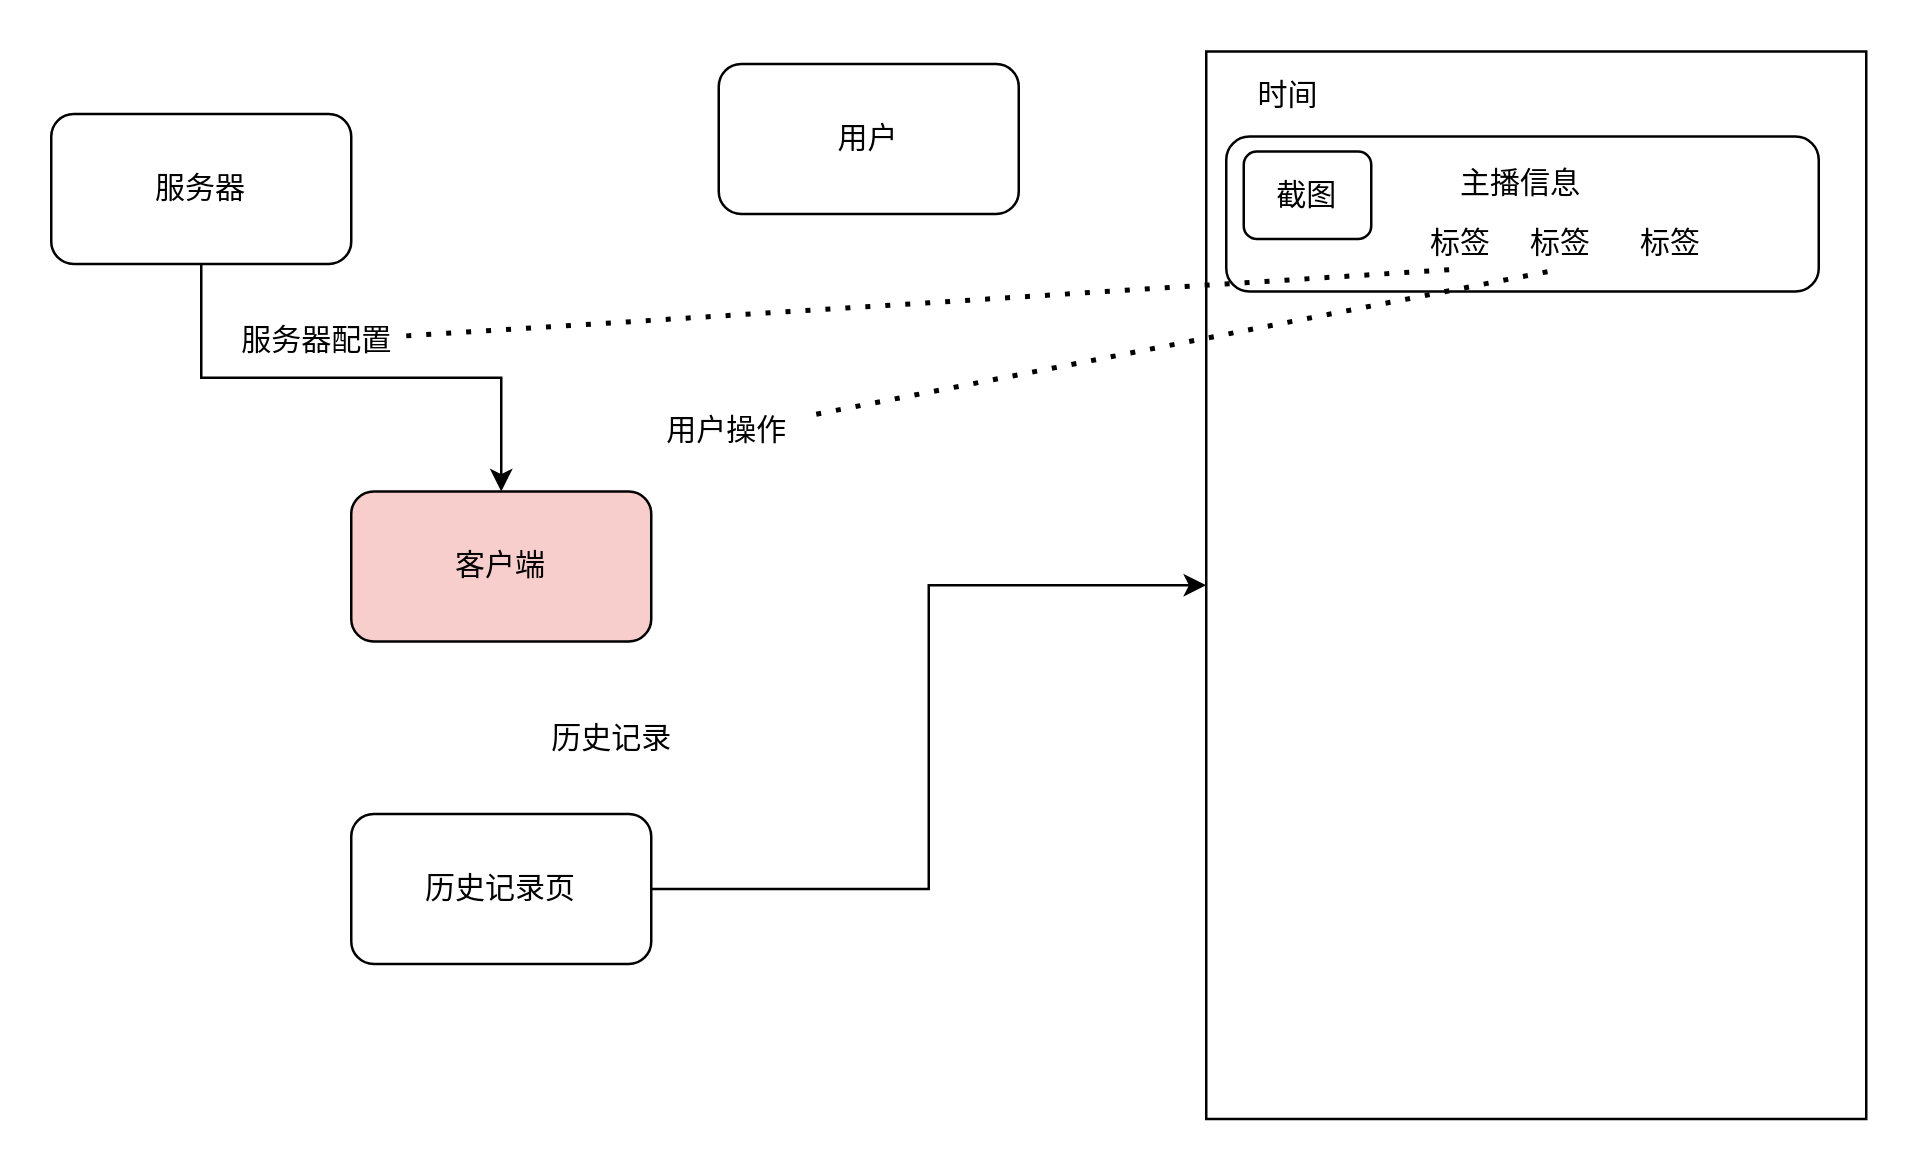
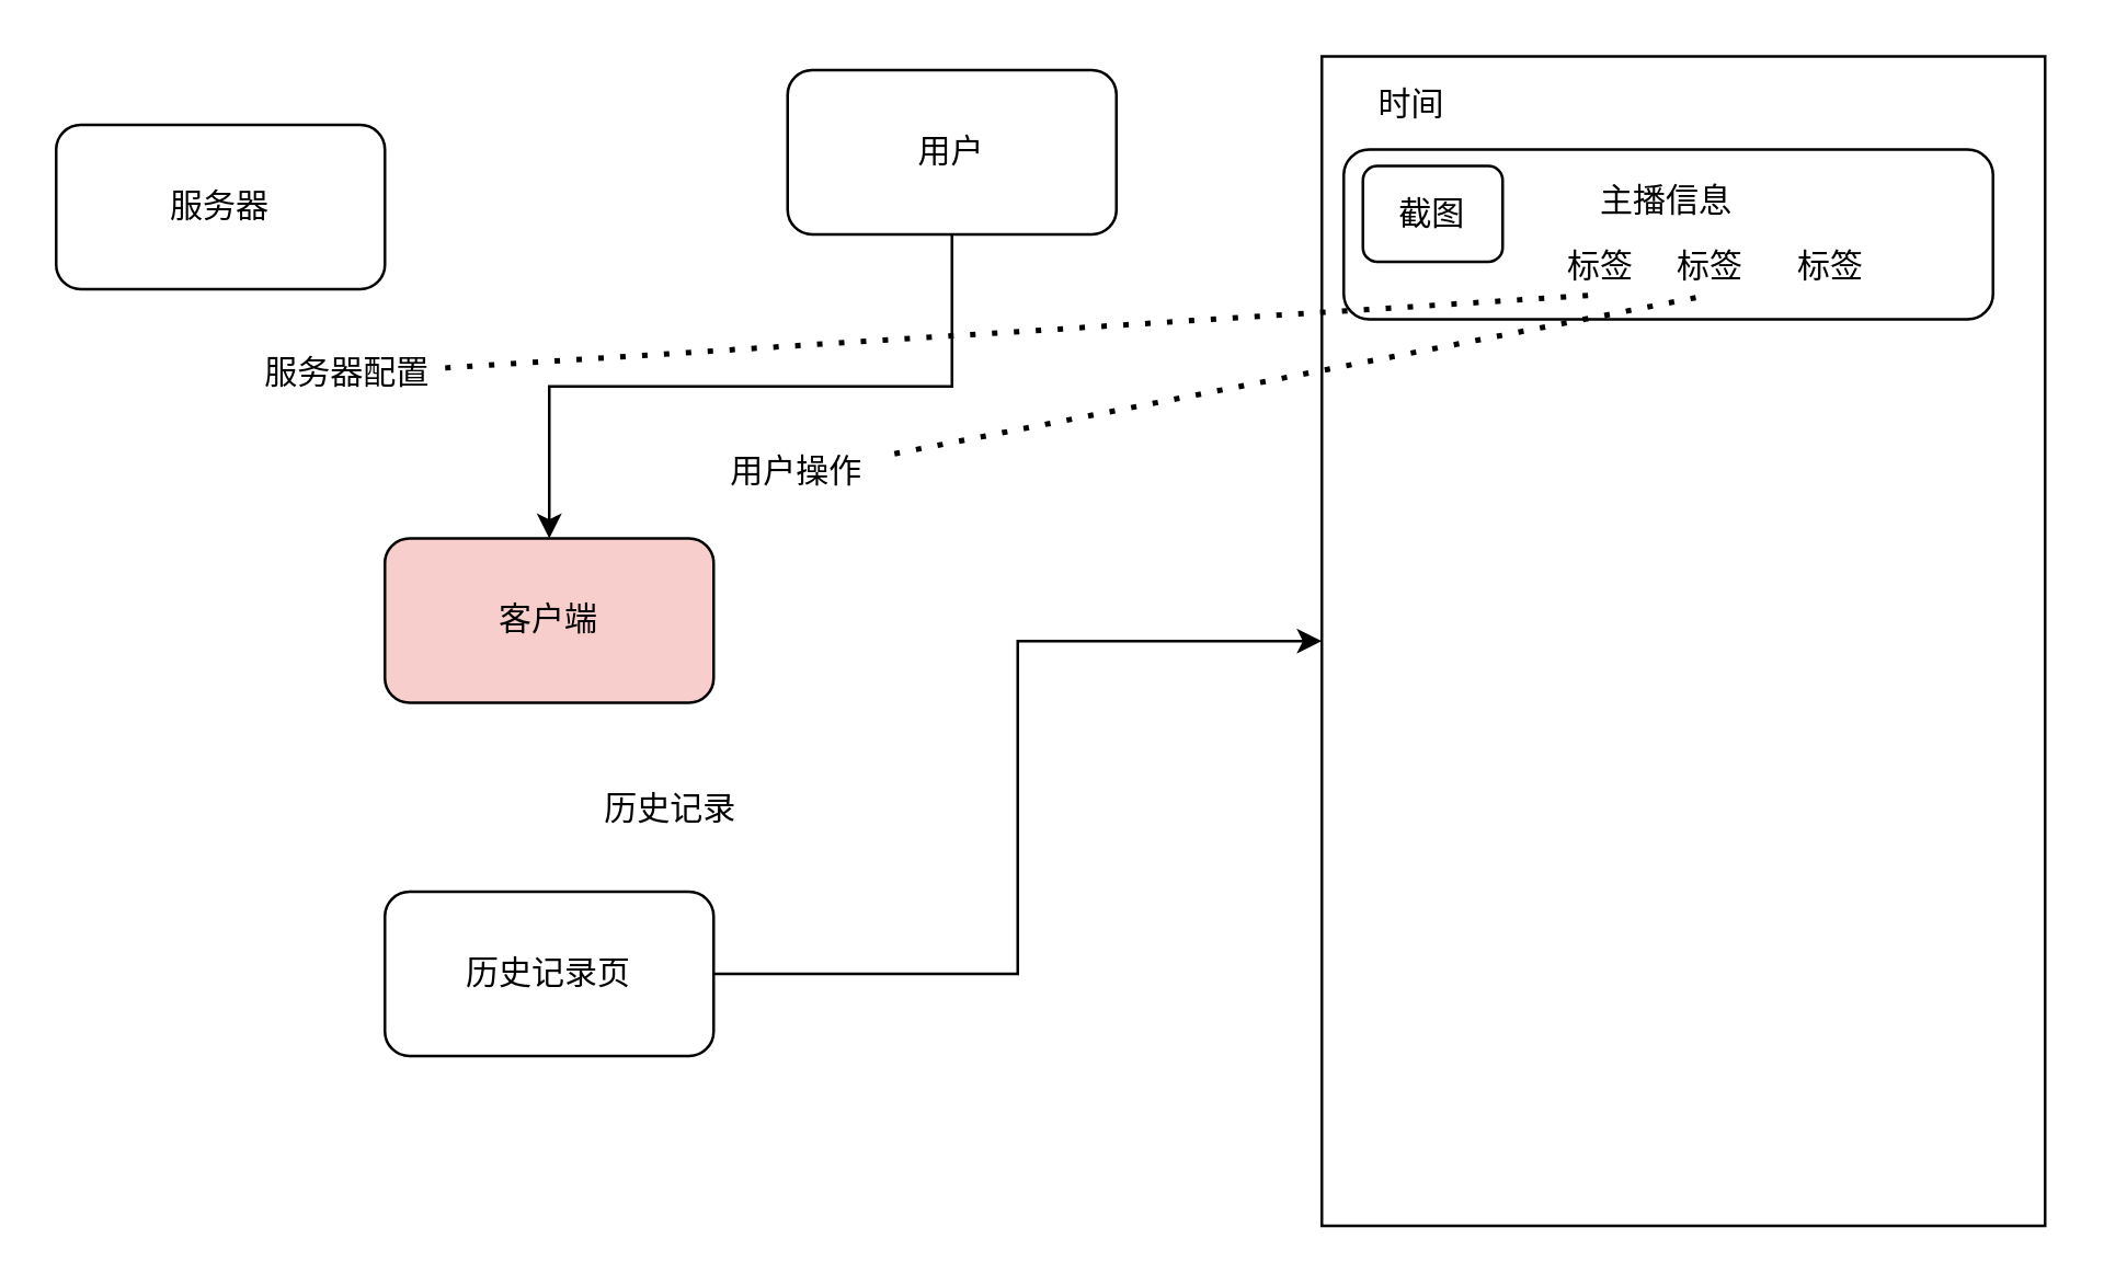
+ <mxCell id="4" style="edgeStyle=orthogonalEdgeStyle;rounded=0;orthogonalLoop=1;jettySize=auto;html=1;exitX=0.5;exitY=1;exitDx=0;exitDy=0;" edge="1" parent="1" source="5" target="6"><mxGeometry relative="1" as="geometry" /></mxCell>
- <mxCell id="2" style="edgeStyle=orthogonalEdgeStyle;rounded=0;orthogonalLoop=1;jettySize=auto;html=1;exitX=0.5;exitY=1;exitDx=0;exitDy=0;" edge="1" parent="1" source="3" target="6"><mxGeometry relative="1" as="geometry" /></mxCell>
